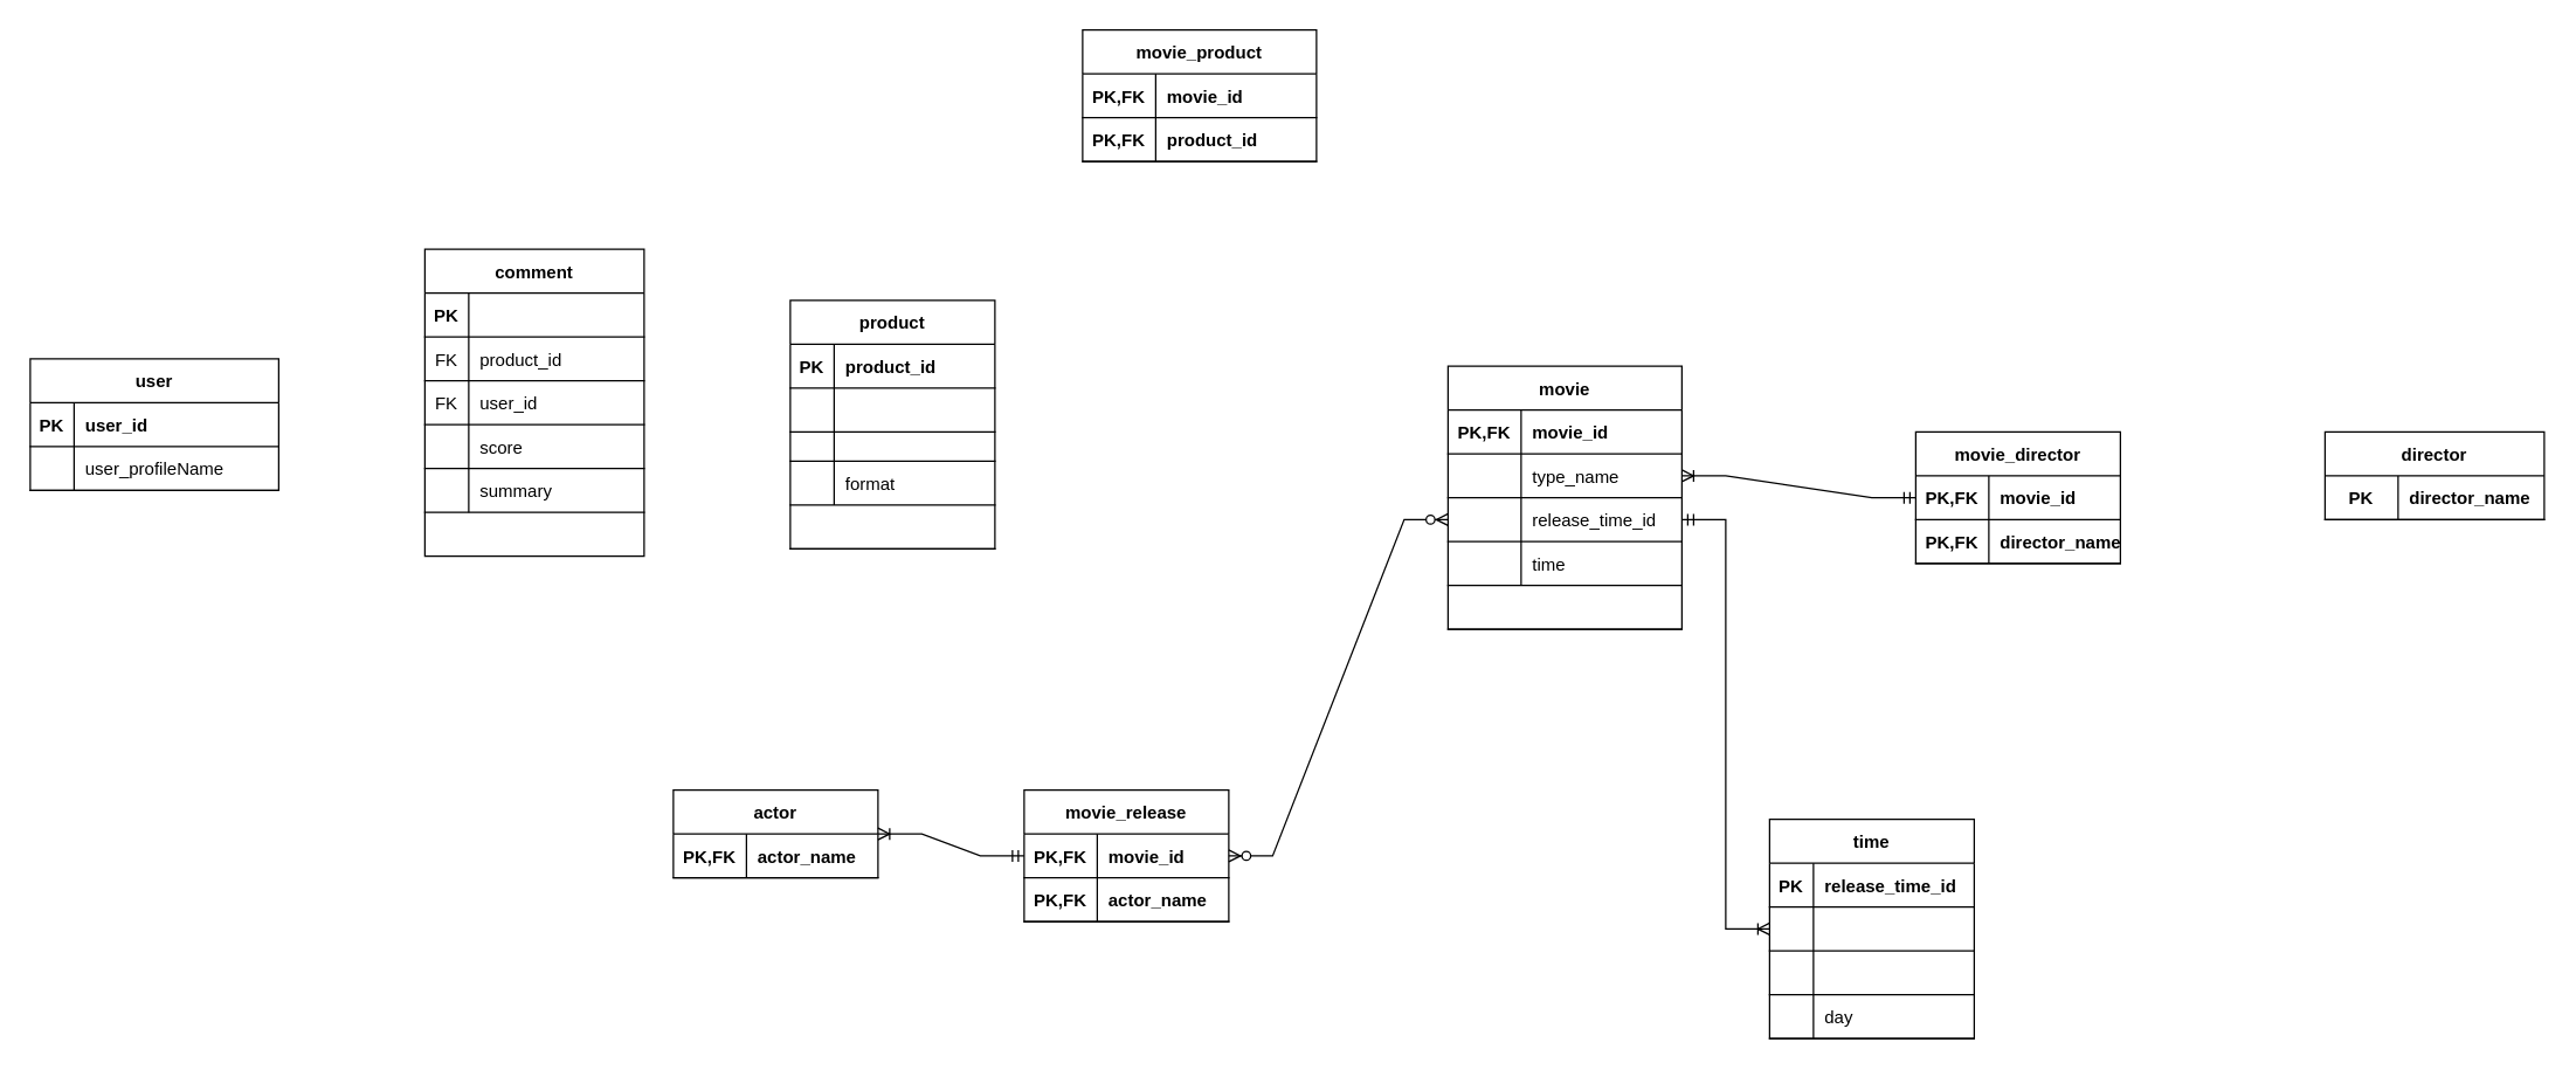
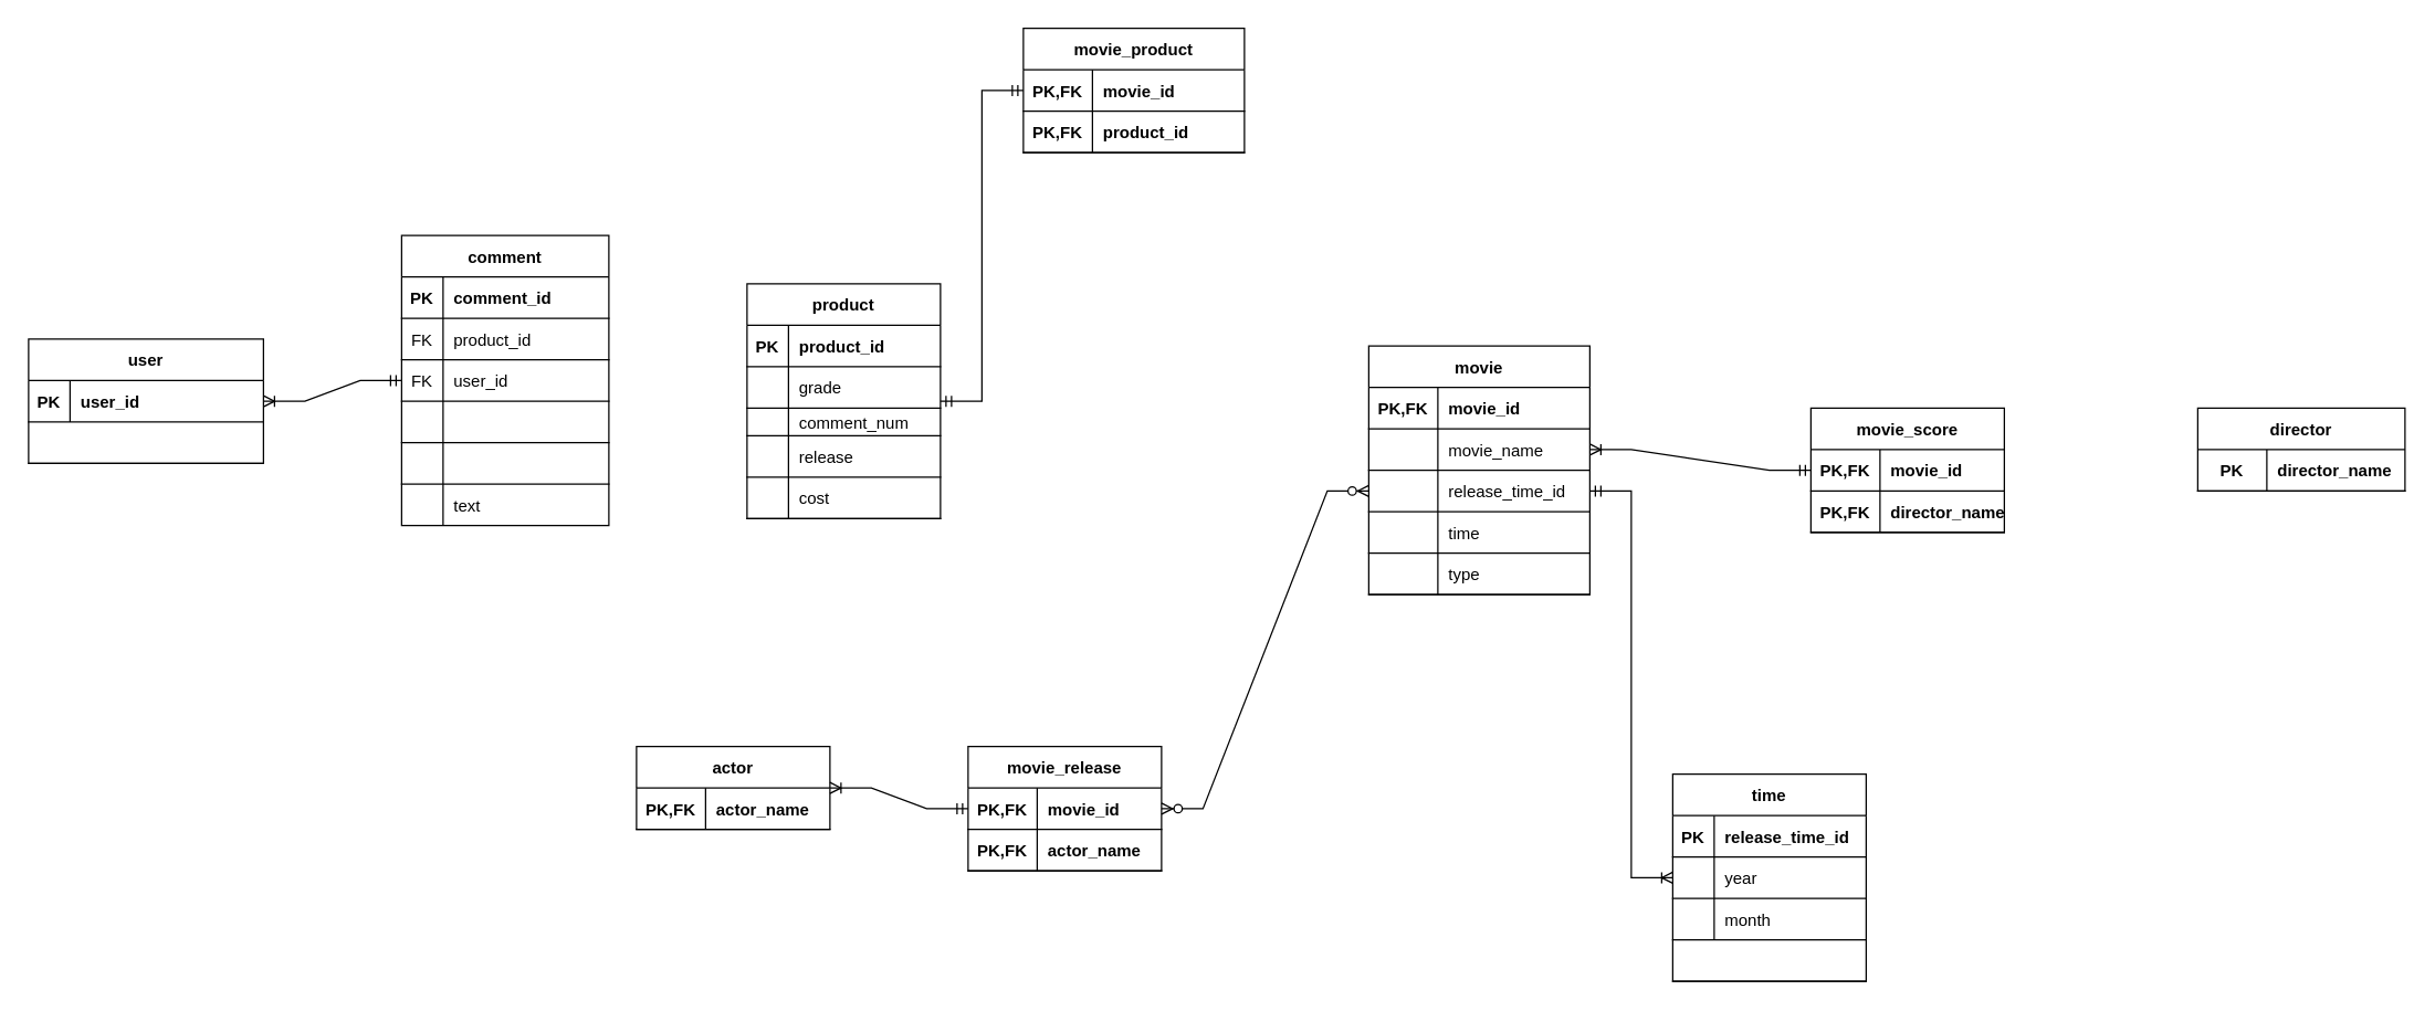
+ <mxCell id="107" value="" style="edgeStyle=entityRelationEdgeStyle;fontSize=12;html=1;endArrow=ERmandOne;startArrow=ERmandOne;rounded=0;" parent="1" source="100" target="59" edge="1"><mxGeometry width="100" height="100" relative="1" as="geometry"><mxPoint x="1250" y="410" as="sourcePoint" /><mxPoint x="1350" y="310" as="targetPoint" /></mxGeometry></mxCell>
+ <mxCell id="21" value="comment_id" style="shape=partialRectangle;overflow=hidden;connectable=0;fillColor=none;top=0;left=0;bottom=0;right=0;align=left;spacingLeft=6;fontStyle=1;" parent="19" vertex="1"><mxGeometry x="30" width="120" height="30" as="geometry"><mxRectangle width="120" height="30" as="alternateBounds" /></mxGeometry></mxCell>
+ <mxCell id="65" value="grade" style="shape=partialRectangle;overflow=hidden;connectable=0;fillColor=none;top=0;left=0;bottom=0;right=0;align=left;spacingLeft=6;fontStyle=0;" parent="63" vertex="1"><mxGeometry x="30" width="110" height="30" as="geometry"><mxRectangle width="110" height="30" as="alternateBounds" /></mxGeometry></mxCell>
+ <mxCell id="75" value="" style="edgeStyle=entityRelationEdgeStyle;fontSize=12;html=1;endArrow=ERoneToMany;startArrow=ERmandOne;rounded=0;" parent="1" source="18" target="37" edge="1"><mxGeometry width="100" height="100" relative="1" as="geometry"><mxPoint x="635" y="350" as="sourcePoint" /><mxPoint x="535" y="555" as="targetPoint" /></mxGeometry></mxCell>
- <mxCell id="30" value="score" style="shape=partialRectangle;overflow=hidden;connectable=0;fillColor=none;top=0;left=0;bottom=0;right=0;align=left;spacingLeft=6;fontStyle=0;" parent="28" vertex="1"><mxGeometry x="30" width="120" height="30" as="geometry"><mxRectangle width="120" height="30" as="alternateBounds" /></mxGeometry></mxCell>
+ <mxCell id="68" value="comment_num" style="shape=partialRectangle;overflow=hidden;connectable=0;fillColor=none;top=0;left=0;bottom=0;right=0;align=left;spacingLeft=6;fontStyle=0;" parent="66" vertex="1"><mxGeometry x="30" width="110" height="20" as="geometry"><mxRectangle width="110" height="20" as="alternateBounds" /></mxGeometry></mxCell>
- <mxCell id="44" value="movie_director" style="shape=table;startSize=30;container=1;collapsible=1;childLayout=tableLayout;fixedRows=1;rowLines=0;fontStyle=1;align=center;resizeLast=1;" parent="1" vertex="1"><mxGeometry x="1310" y="295" width="140" height="90" as="geometry" /></mxCell>
+ <mxCell id="44" value="movie_score" style="shape=table;startSize=30;container=1;collapsible=1;childLayout=tableLayout;fixedRows=1;rowLines=0;fontStyle=1;align=center;resizeLast=1;" parent="1" vertex="1"><mxGeometry x="1310" y="295" width="140" height="90" as="geometry" /></mxCell>
- <mxCell id="43" value="user_profileName" style="shape=partialRectangle;overflow=hidden;connectable=0;fillColor=none;top=0;left=0;bottom=0;right=0;align=left;spacingLeft=6;fontStyle=0;" parent="41" vertex="1"><mxGeometry x="30" width="140" height="30" as="geometry"><mxRectangle width="140" height="30" as="alternateBounds" /></mxGeometry></mxCell>
- <mxCell id="8" value="type_name" style="shape=partialRectangle;overflow=hidden;connectable=0;fillColor=none;top=0;left=0;bottom=0;right=0;align=left;spacingLeft=6;fontStyle=0;" parent="6" vertex="1"><mxGeometry x="50" width="110" height="30" as="geometry"><mxRectangle width="110" height="30" as="alternateBounds" /></mxGeometry></mxCell>
+ <mxCell id="8" value="movie_name" style="shape=partialRectangle;overflow=hidden;connectable=0;fillColor=none;top=0;left=0;bottom=0;right=0;align=left;spacingLeft=6;fontStyle=0;" parent="6" vertex="1"><mxGeometry x="50" width="110" height="30" as="geometry"><mxRectangle width="110" height="30" as="alternateBounds" /></mxGeometry></mxCell>
- <mxCell id="71" value="format" style="shape=partialRectangle;overflow=hidden;connectable=0;fillColor=none;top=0;left=0;bottom=0;right=0;align=left;spacingLeft=6;fontStyle=0;" parent="69" vertex="1"><mxGeometry x="30" width="110" height="30" as="geometry"><mxRectangle width="110" height="30" as="alternateBounds" /></mxGeometry></mxCell>
+ <mxCell id="71" value="release" style="shape=partialRectangle;overflow=hidden;connectable=0;fillColor=none;top=0;left=0;bottom=0;right=0;align=left;spacingLeft=6;fontStyle=0;" parent="69" vertex="1"><mxGeometry x="30" width="110" height="30" as="geometry"><mxRectangle width="110" height="30" as="alternateBounds" /></mxGeometry></mxCell>
- <mxCell id="33" value="summary" style="shape=partialRectangle;overflow=hidden;connectable=0;fillColor=none;top=0;left=0;bottom=0;right=0;align=left;spacingLeft=6;fontStyle=0;" parent="31" vertex="1"><mxGeometry x="30" width="120" height="30" as="geometry"><mxRectangle width="120" height="30" as="alternateBounds" /></mxGeometry></mxCell>
+ <mxCell id="74" value="cost" style="shape=partialRectangle;overflow=hidden;connectable=0;fillColor=none;top=0;left=0;bottom=0;right=0;align=left;spacingLeft=6;fontStyle=0;" parent="72" vertex="1"><mxGeometry x="30" width="110" height="30" as="geometry"><mxRectangle width="110" height="30" as="alternateBounds" /></mxGeometry></mxCell>
+ <mxCell id="36" value="text" style="shape=partialRectangle;overflow=hidden;connectable=0;fillColor=none;top=0;left=0;bottom=0;right=0;align=left;spacingLeft=6;" parent="34" vertex="1"><mxGeometry x="30" width="120" height="30" as="geometry"><mxRectangle width="120" height="30" as="alternateBounds" /></mxGeometry></mxCell>
+ <mxCell id="17" value="type" style="shape=partialRectangle;overflow=hidden;connectable=0;fillColor=none;top=0;left=0;bottom=0;right=0;align=left;spacingLeft=6;fontStyle=0;" parent="15" vertex="1"><mxGeometry x="50" width="110" height="30" as="geometry"><mxRectangle width="110" height="30" as="alternateBounds" /></mxGeometry></mxCell>
+ <mxCell id="82" value="year" style="shape=partialRectangle;overflow=hidden;connectable=0;fillColor=none;top=0;left=0;bottom=0;right=0;align=left;spacingLeft=6;fontStyle=0;" parent="80" vertex="1"><mxGeometry x="30" width="110" height="30" as="geometry"><mxRectangle width="110" height="30" as="alternateBounds" /></mxGeometry></mxCell>
+ <mxCell id="85" value="month" style="shape=partialRectangle;overflow=hidden;connectable=0;fillColor=none;top=0;left=0;bottom=0;right=0;align=left;spacingLeft=6;fontStyle=0;" parent="83" vertex="1"><mxGeometry x="30" width="110" height="30" as="geometry"><mxRectangle width="110" height="30" as="alternateBounds" /></mxGeometry></mxCell>
- <mxCell id="88" value="day" style="shape=partialRectangle;overflow=hidden;connectable=0;fillColor=none;top=0;left=0;bottom=0;right=0;align=left;spacingLeft=6;fontStyle=0;" parent="86" vertex="1"><mxGeometry x="30" width="110" height="30" as="geometry"><mxRectangle width="110" height="30" as="alternateBounds" /></mxGeometry></mxCell>
